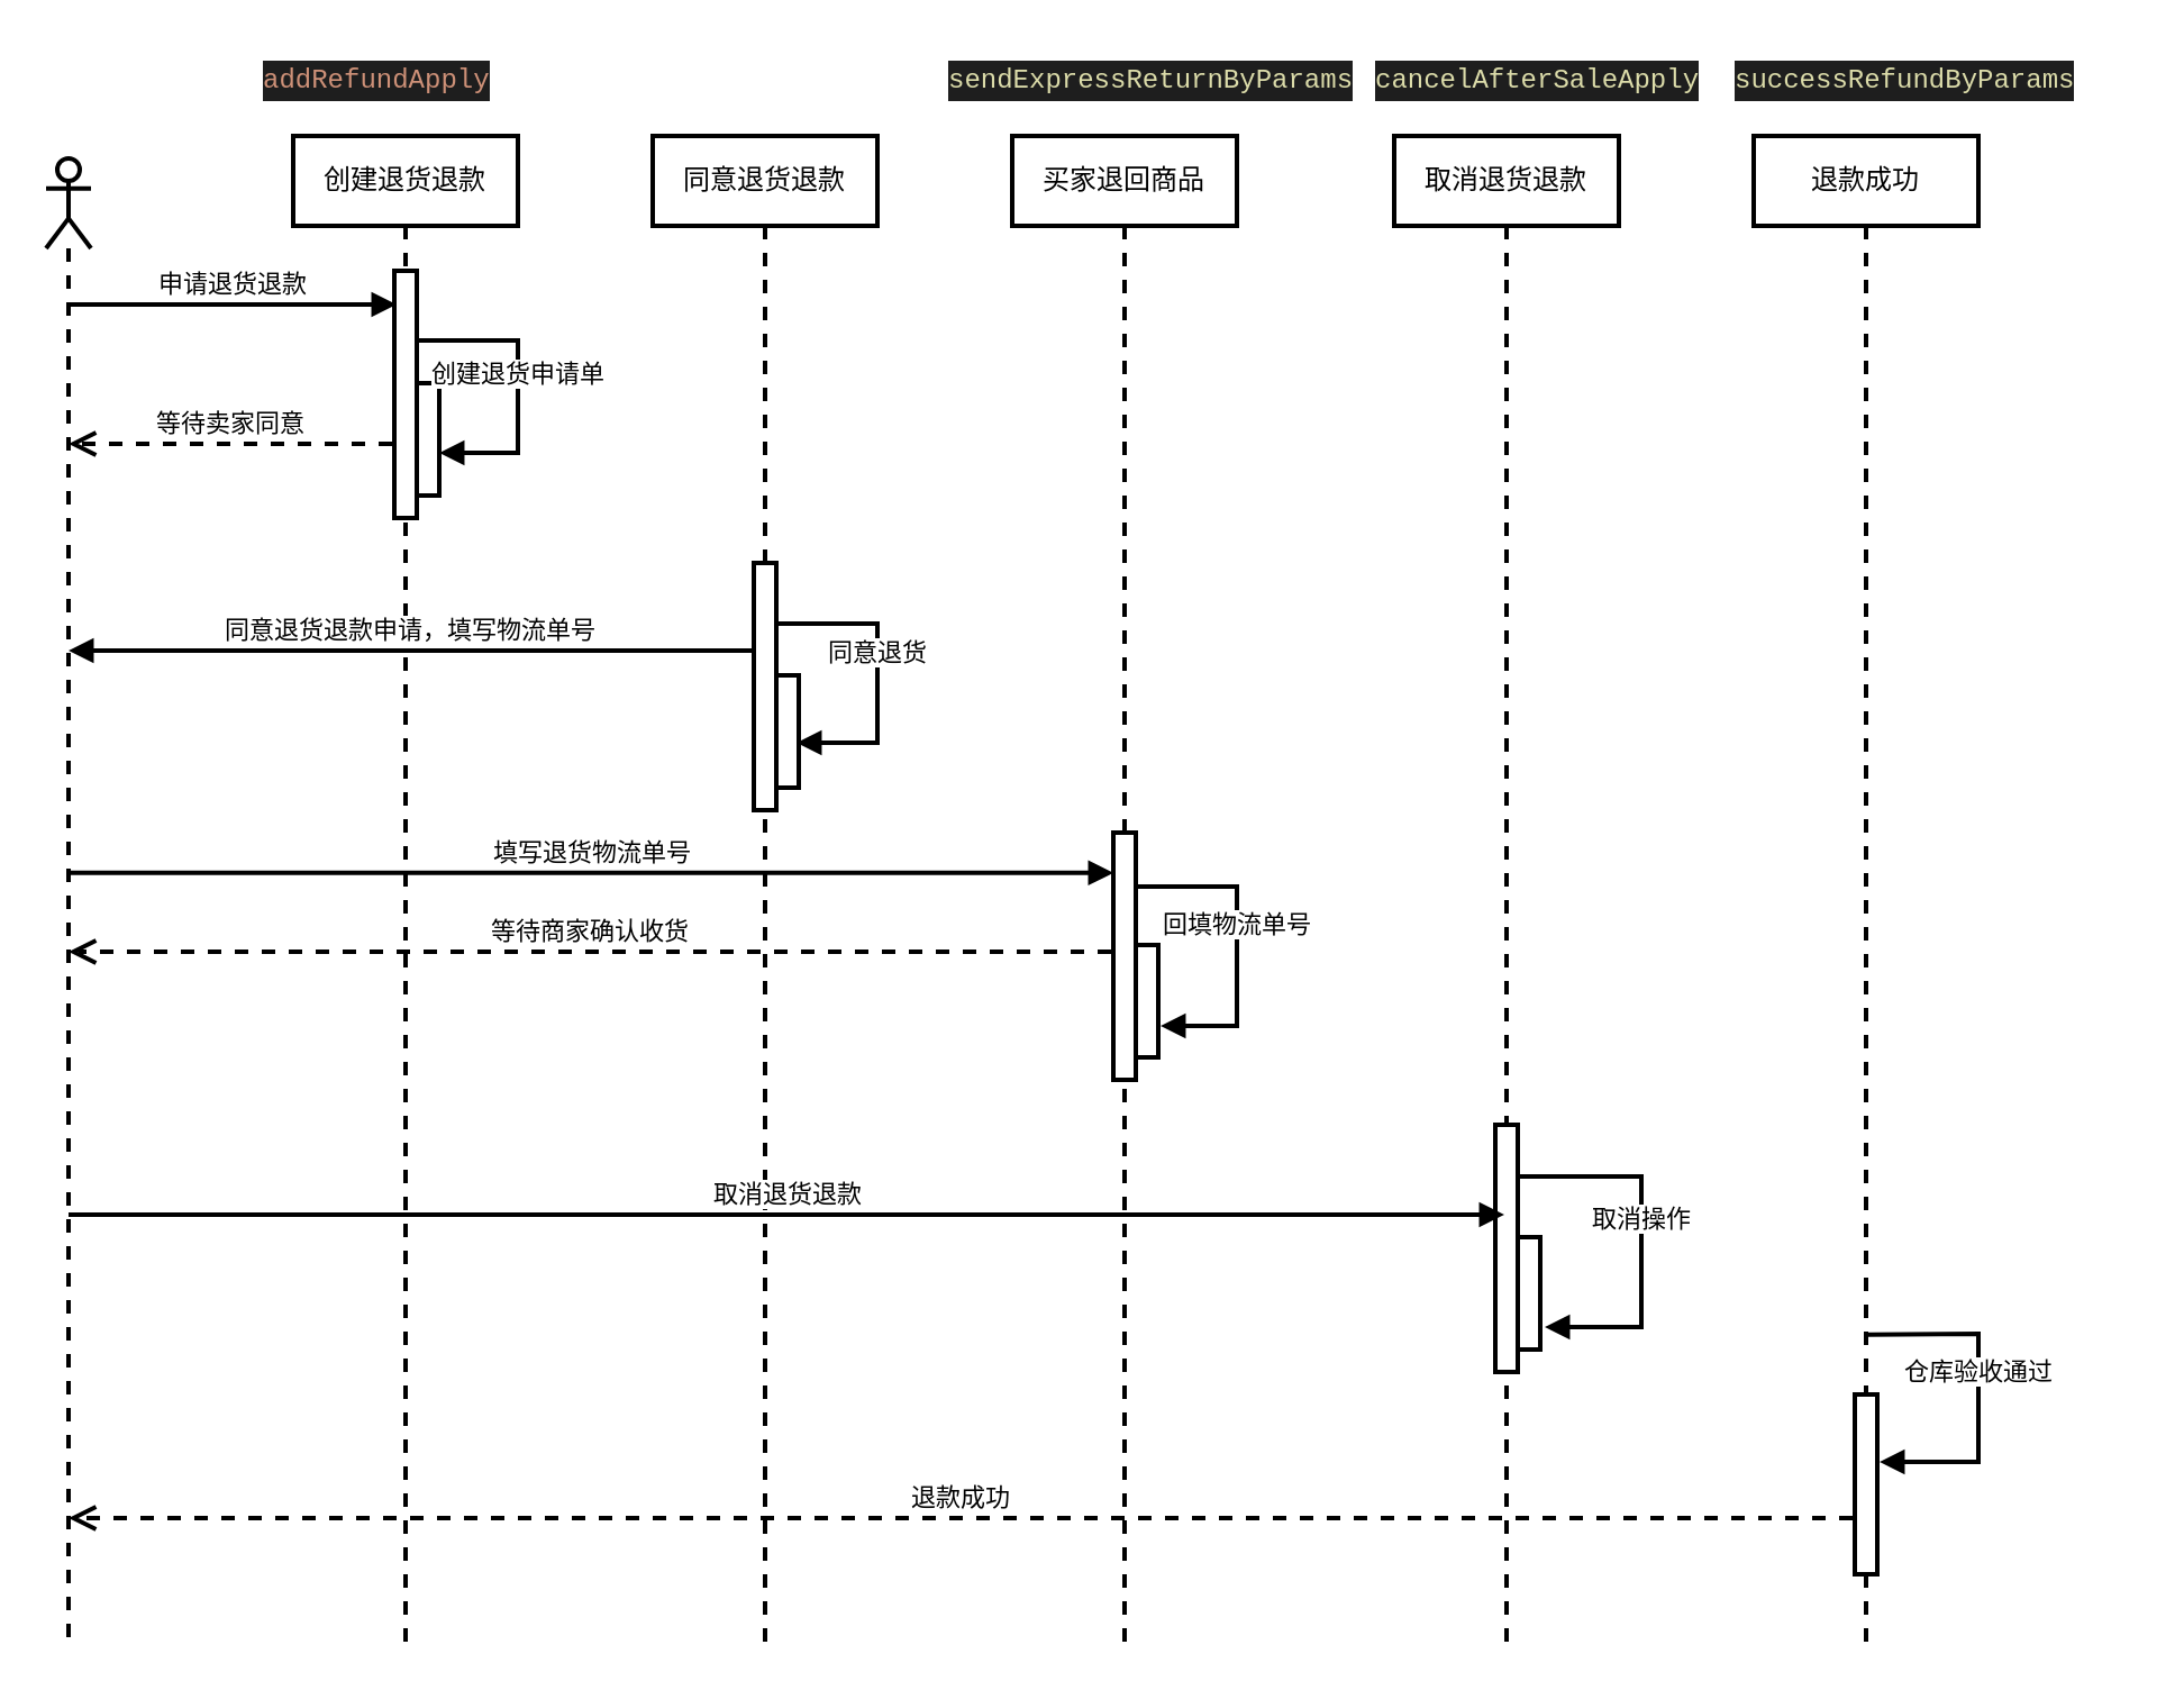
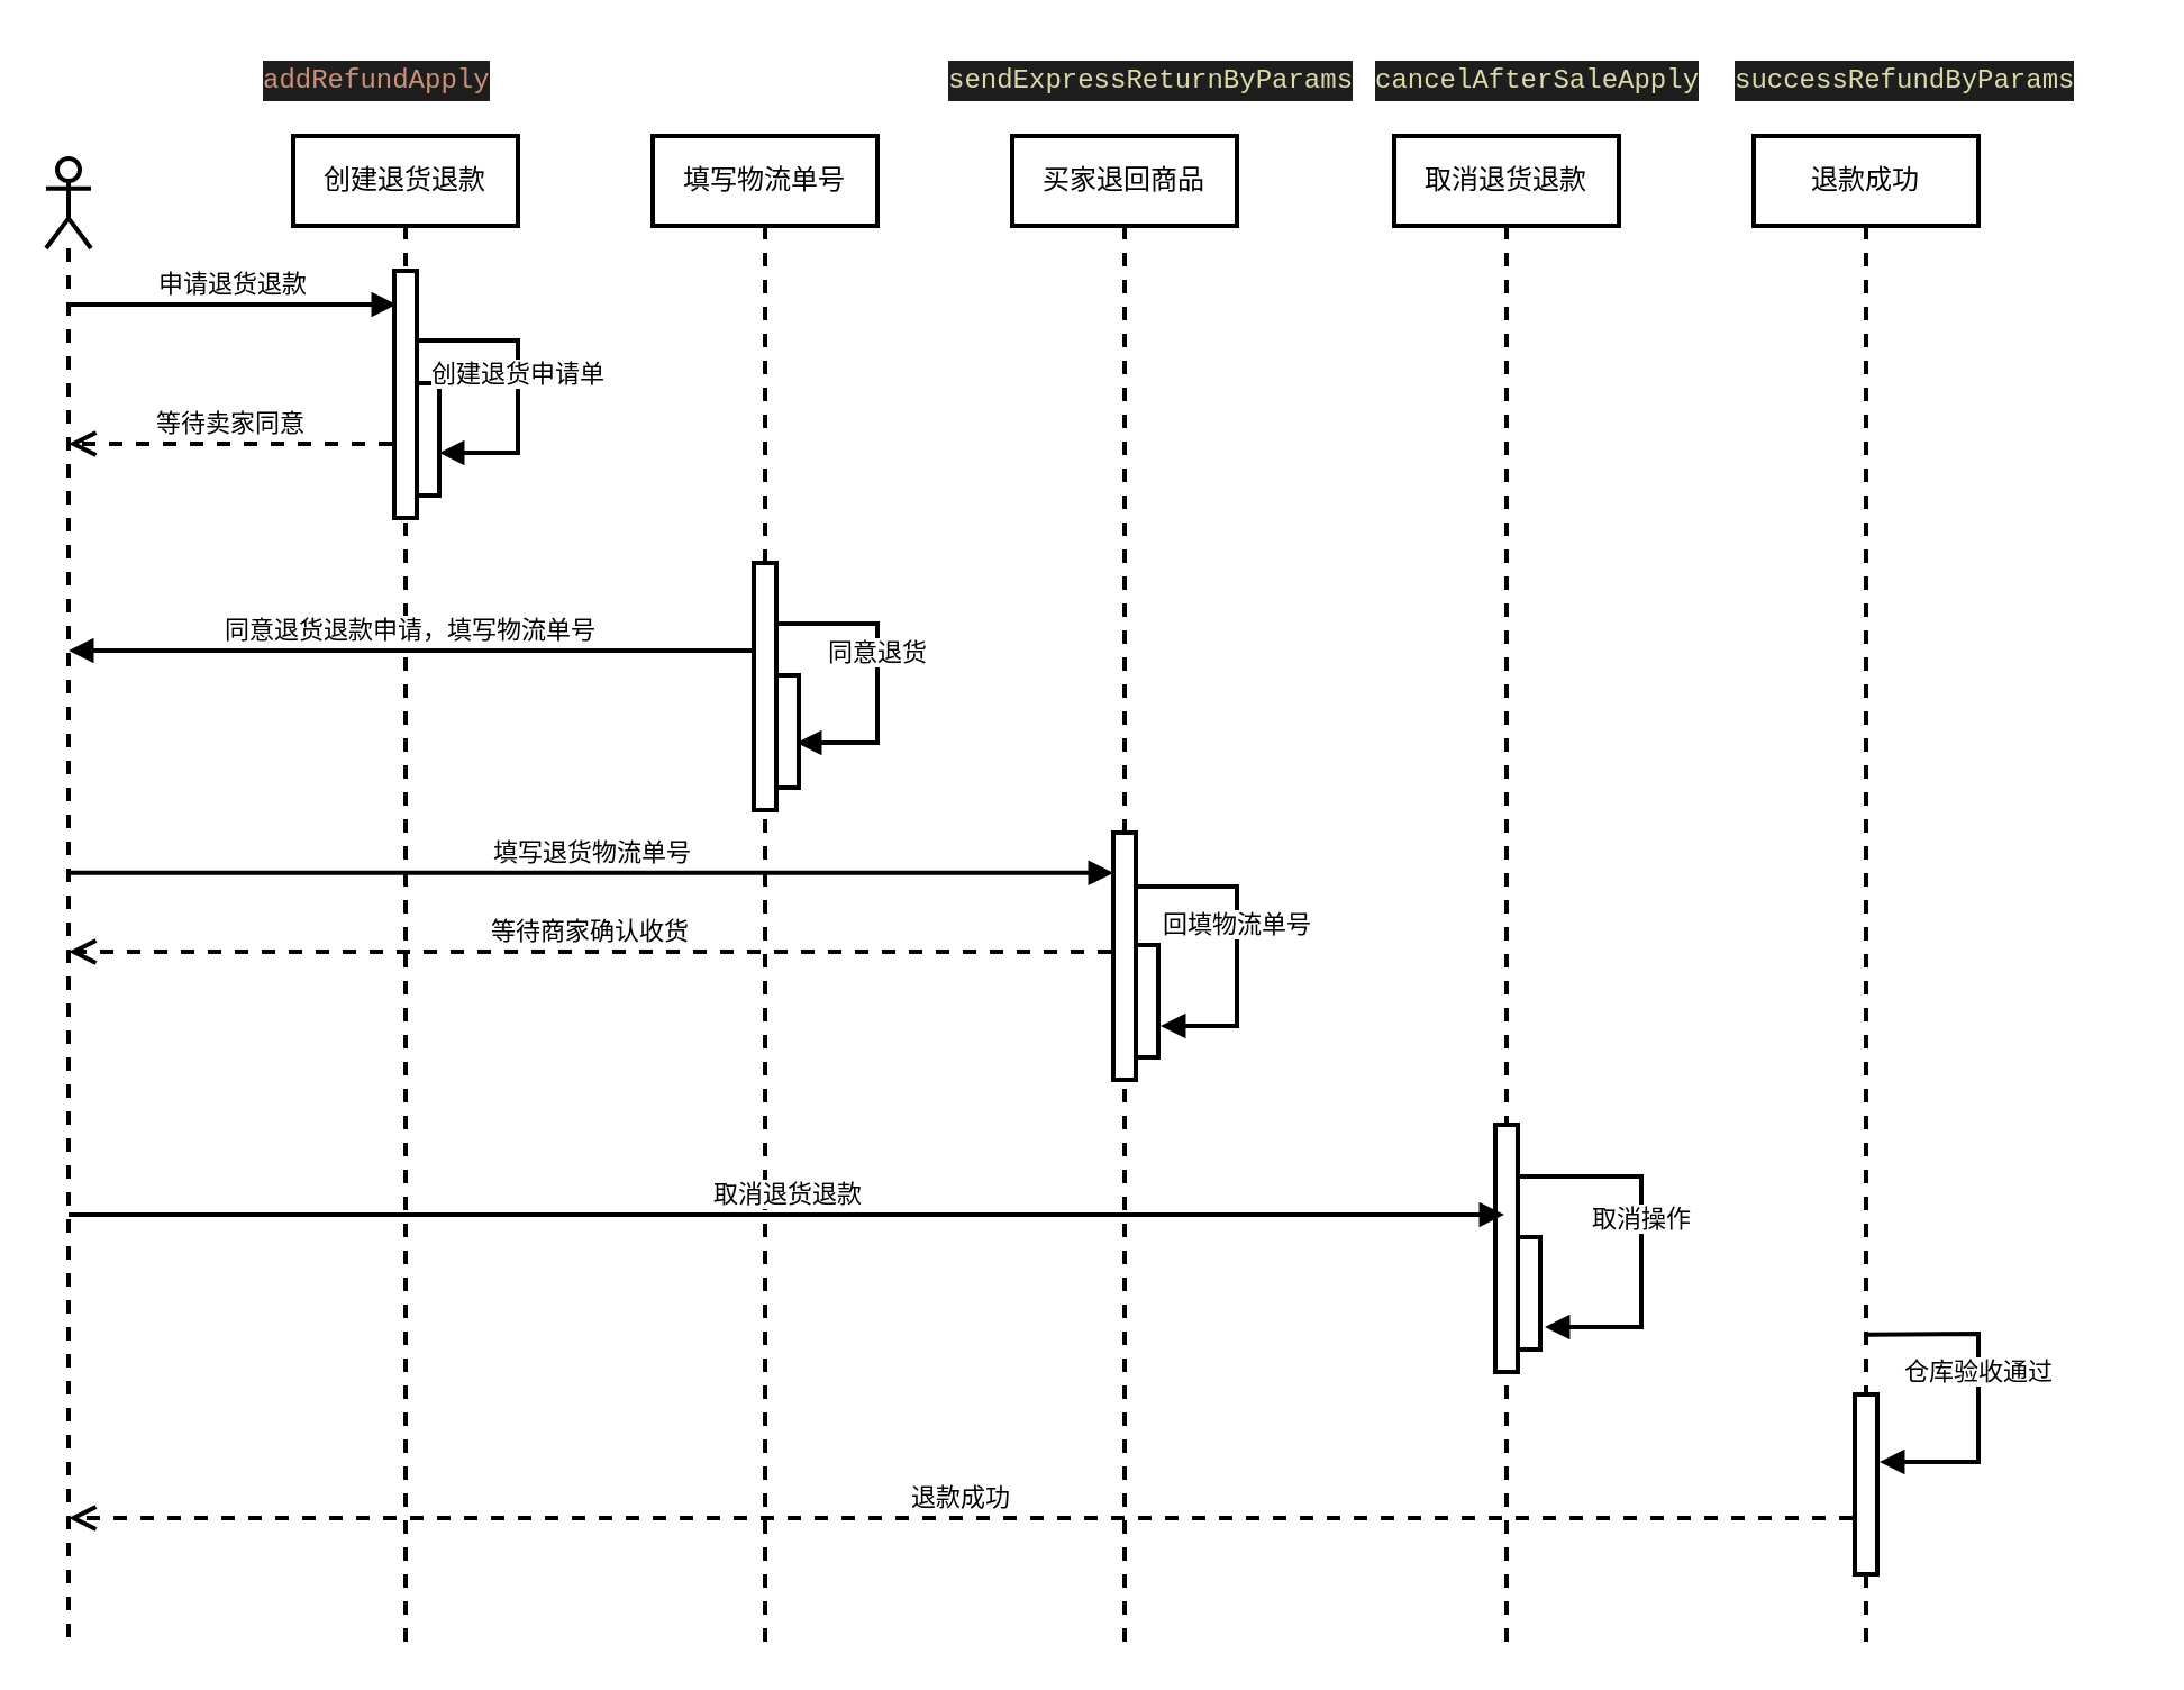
- <mxCell id="4" value="&lt;span&gt;同意退货退款&lt;/span&gt;" style="shape=umlLifeline;perimeter=lifelinePerimeter;whiteSpace=wrap;html=1;container=1;collapsible=0;recursiveResize=0;outlineConnect=0;strokeWidth=2;" vertex="1" parent="1"><mxGeometry x="290" y="60" width="100" height="670" as="geometry" /></mxCell>
+ <mxCell id="4" value="&lt;span&gt;填写物流单号&lt;/span&gt;" style="shape=umlLifeline;perimeter=lifelinePerimeter;whiteSpace=wrap;html=1;container=1;collapsible=0;recursiveResize=0;outlineConnect=0;strokeWidth=2;" vertex="1" parent="1"><mxGeometry x="290" y="60" width="100" height="670" as="geometry" /></mxCell>
